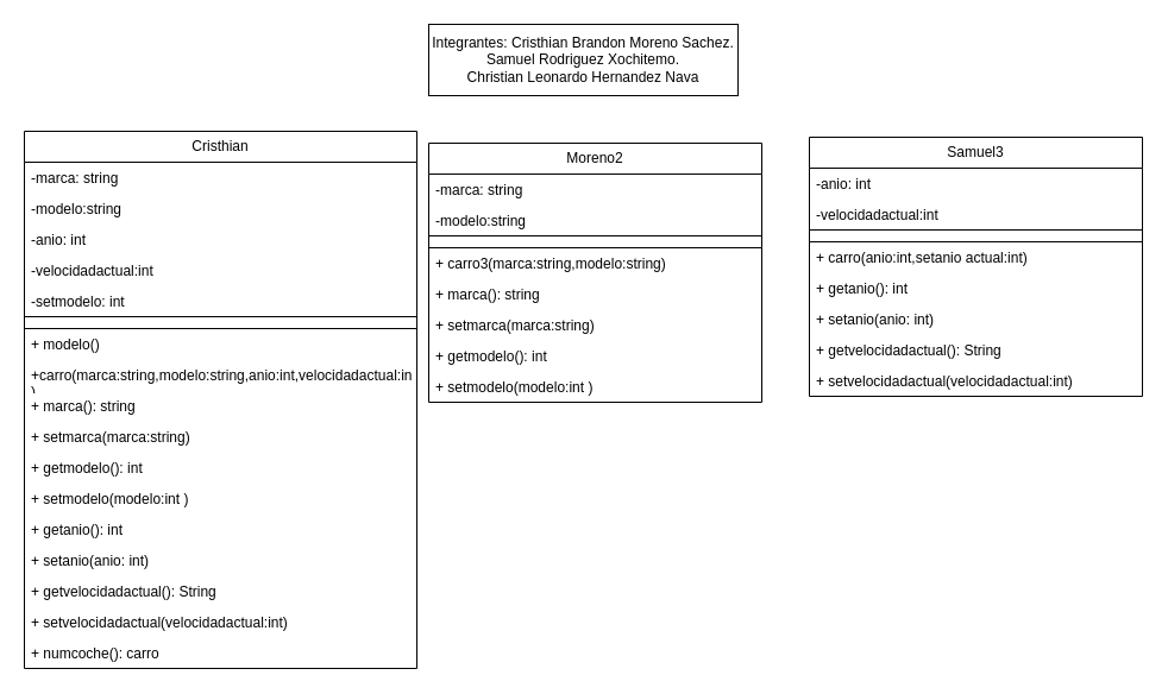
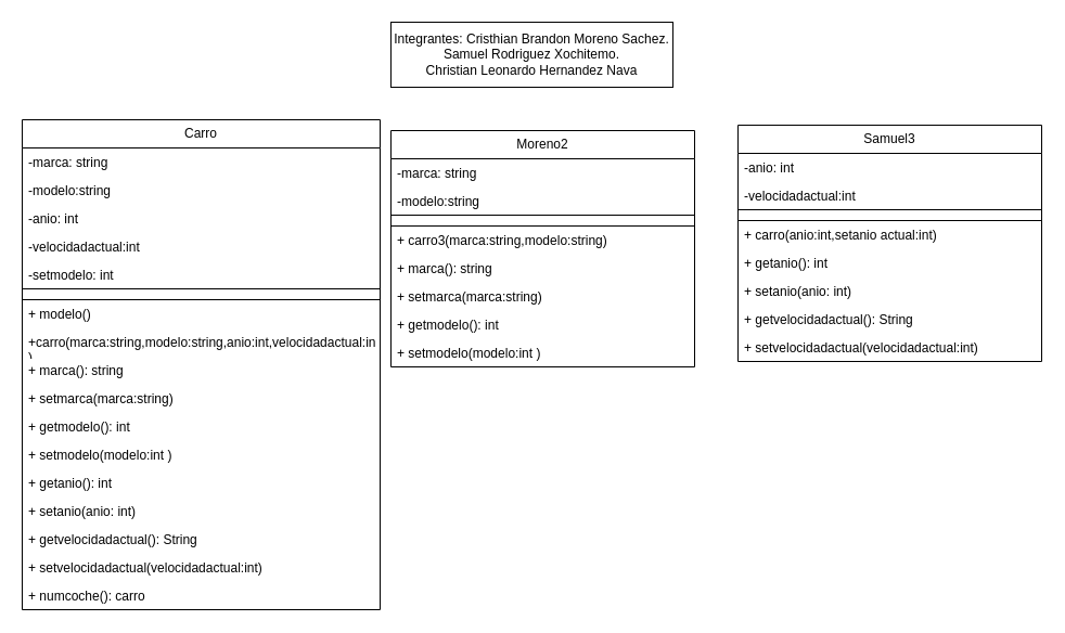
- <mxCell id="2" value="Cristhian" style="swimlane;fontStyle=0;childLayout=stackLayout;horizontal=1;startSize=26;fillColor=none;horizontalStack=0;resizeParent=1;resizeParentMax=0;resizeLast=0;collapsible=1;marginBottom=0;whiteSpace=wrap;html=1;" parent="1" vertex="1"><mxGeometry x="20" y="110" width="330" height="452" as="geometry" /></mxCell>
+ <mxCell id="2" value="Carro" style="swimlane;fontStyle=0;childLayout=stackLayout;horizontal=1;startSize=26;fillColor=none;horizontalStack=0;resizeParent=1;resizeParentMax=0;resizeLast=0;collapsible=1;marginBottom=0;whiteSpace=wrap;html=1;" parent="1" vertex="1"><mxGeometry x="20" y="110" width="330" height="452" as="geometry" /></mxCell>
